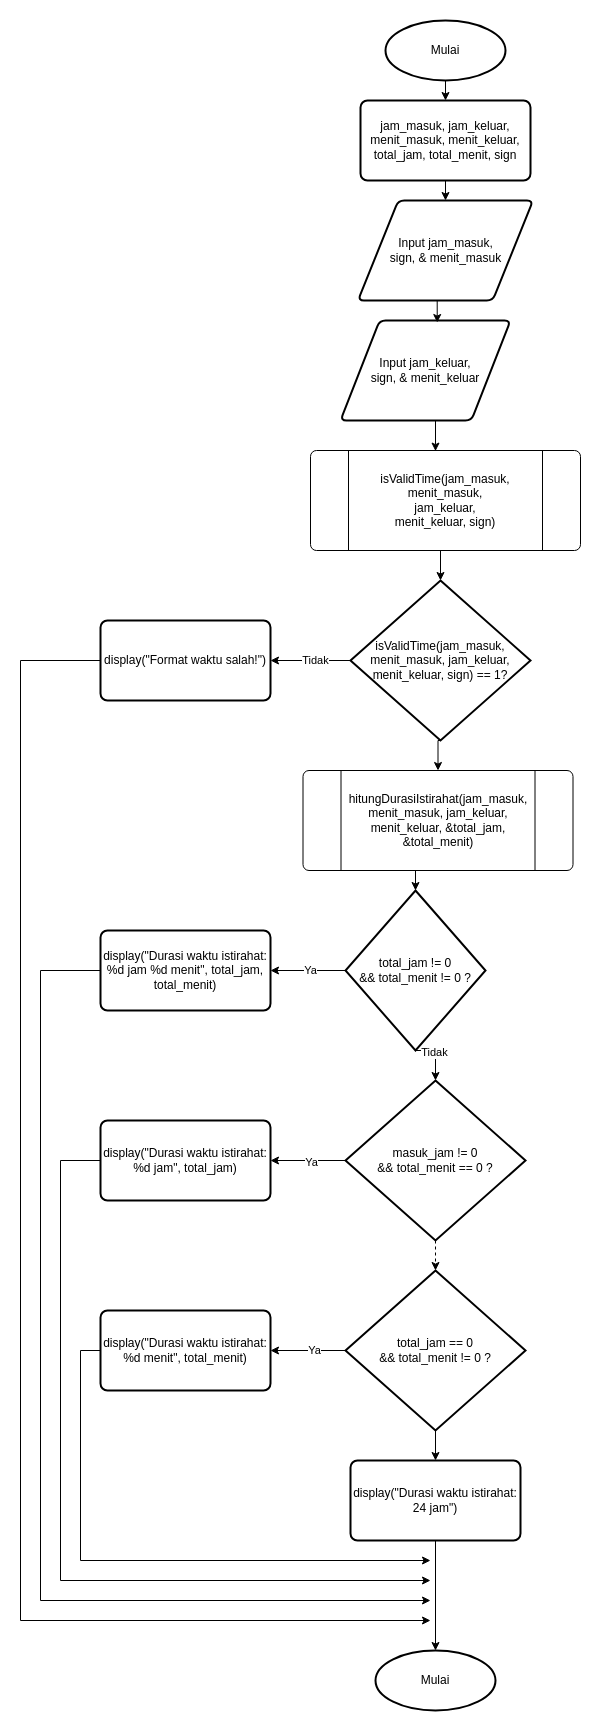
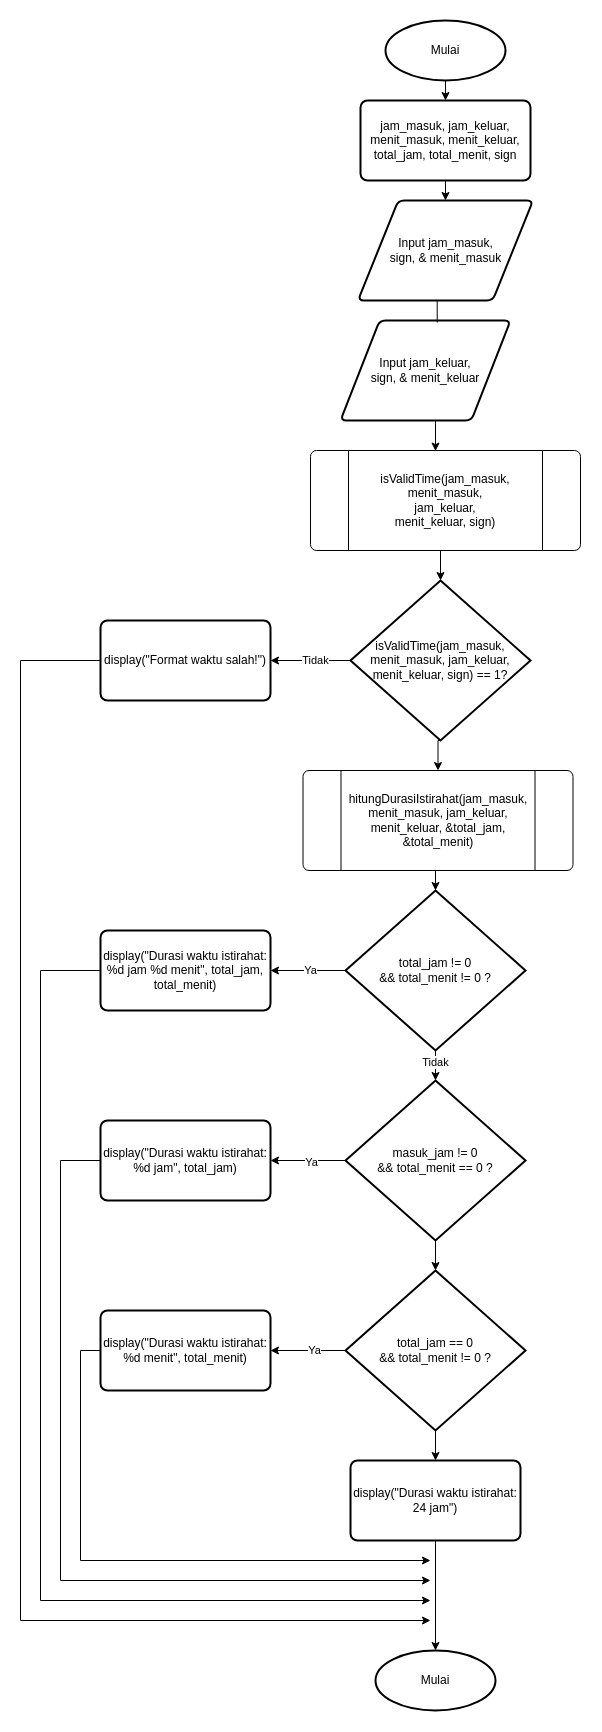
- <mxCell id="8" style="edgeStyle=orthogonalEdgeStyle;rounded=0;orthogonalLoop=1;jettySize=auto;html=1;exitX=0.5;exitY=1;exitDx=0;exitDy=0;entryX=0.569;entryY=0.02;entryDx=0;entryDy=0;entryPerimeter=0;" parent="1" source="6" target="7" edge="1"><mxGeometry relative="1" as="geometry" /></mxCell>
+ <mxCell id="8" style="edgeStyle=orthogonalEdgeStyle;rounded=0;orthogonalLoop=1;jettySize=auto;html=1;exitX=0.5;exitY=1;exitDx=0;exitDy=0;entryX=0.569;entryY=0.02;entryDx=0;entryDy=0;entryPerimeter=0;endArrow=none;" parent="1" source="6" target="7" edge="1"><mxGeometry relative="1" as="geometry" /></mxCell>
- <mxCell id="17" value="total_jam != 0 &lt;br&gt;&amp;amp;&amp;amp; total_menit != 0 ?" style="strokeWidth=2;html=1;shape=mxgraph.flowchart.decision;whiteSpace=wrap;" parent="1" vertex="1"><mxGeometry x="345" y="890" width="140" height="160" as="geometry" /></mxCell>
+ <mxCell id="17" value="total_jam != 0 &lt;br&gt;&amp;amp;&amp;amp; total_menit != 0 ?" style="strokeWidth=2;html=1;shape=mxgraph.flowchart.decision;whiteSpace=wrap;" parent="1" vertex="1"><mxGeometry x="345" y="890" width="180" height="160" as="geometry" /></mxCell>
- <mxCell id="31" style="edgeStyle=orthogonalEdgeStyle;rounded=0;orthogonalLoop=1;jettySize=auto;html=1;exitX=0.5;exitY=1;exitDx=0;exitDy=0;exitPerimeter=0;entryX=0.5;entryY=0;entryDx=0;entryDy=0;entryPerimeter=0;dashed=1;" parent="1" source="22" target="30" edge="1"><mxGeometry relative="1" as="geometry" /></mxCell>
+ <mxCell id="31" style="edgeStyle=orthogonalEdgeStyle;rounded=0;orthogonalLoop=1;jettySize=auto;html=1;exitX=0.5;exitY=1;exitDx=0;exitDy=0;exitPerimeter=0;entryX=0.5;entryY=0;entryDx=0;entryDy=0;entryPerimeter=0;" parent="1" source="22" target="30" edge="1"><mxGeometry relative="1" as="geometry" /></mxCell>
